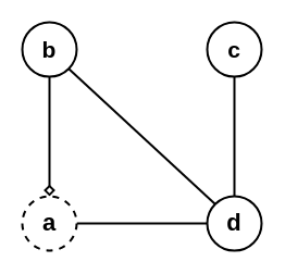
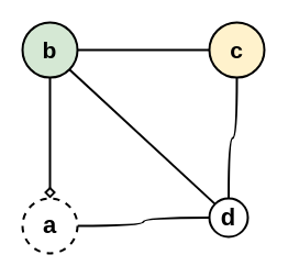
- <mxCell id="5" value="&lt;font size=&quot;1&quot; style=&quot;&quot;&gt;&lt;b style=&quot;font-size: 21px;&quot;&gt;b&lt;/b&gt;&lt;/font&gt;" style="ellipse;whiteSpace=wrap;html=1;aspect=fixed;strokeWidth=2;" parent="1" vertex="1"><mxGeometry x="20" y="20" width="50" height="50" as="geometry" /></mxCell>
+ <mxCell id="5" value="&lt;font size=&quot;1&quot; style=&quot;&quot;&gt;&lt;b style=&quot;font-size: 21px;&quot;&gt;b&lt;/b&gt;&lt;/font&gt;" style="ellipse;whiteSpace=wrap;html=1;aspect=fixed;strokeWidth=2;fillColor=#d5e8d4;" parent="1" vertex="1"><mxGeometry x="20" y="20" width="50" height="50" as="geometry" /></mxCell>
+ <mxCell id="4" style="edgeStyle=orthogonalEdgeStyle;rounded=0;orthogonalLoop=1;jettySize=auto;html=1;exitX=1;exitY=0.5;exitDx=0;exitDy=0;strokeWidth=2;endArrow=none;endFill=0;curved=1;" parent="1" source="5" target="10" edge="1"><mxGeometry relative="1" as="geometry" /></mxCell>
- <mxCell id="10" value="&lt;font size=&quot;1&quot; style=&quot;&quot;&gt;&lt;b style=&quot;font-size: 21px;&quot;&gt;c&lt;/b&gt;&lt;/font&gt;" style="ellipse;whiteSpace=wrap;html=1;aspect=fixed;strokeWidth=2;" parent="1" vertex="1"><mxGeometry x="190" y="20" width="50" height="50" as="geometry" /></mxCell>
+ <mxCell id="10" value="&lt;font size=&quot;1&quot; style=&quot;&quot;&gt;&lt;b style=&quot;font-size: 21px;&quot;&gt;c&lt;/b&gt;&lt;/font&gt;" style="ellipse;whiteSpace=wrap;html=1;aspect=fixed;strokeWidth=2;fillColor=#fff2cc;" parent="1" vertex="1"><mxGeometry x="190" y="20" width="50" height="50" as="geometry" /></mxCell>
- <mxCell id="8" value="&lt;font size=&quot;1&quot; style=&quot;&quot;&gt;&lt;b style=&quot;font-size: 22px;&quot;&gt;d&lt;/b&gt;&lt;/font&gt;" style="ellipse;whiteSpace=wrap;html=1;aspect=fixed;strokeWidth=2;" parent="1" vertex="1"><mxGeometry x="190" y="180" width="50" height="50" as="geometry" /></mxCell>
+ <mxCell id="8" value="&lt;font size=&quot;1&quot; style=&quot;&quot;&gt;&lt;b style=&quot;font-size: 22px;&quot;&gt;d&lt;/b&gt;&lt;/font&gt;" style="ellipse;whiteSpace=wrap;html=1;aspect=fixed;strokeWidth=2;" parent="1" vertex="1"><mxGeometry x="190" y="180" width="35" height="35" as="geometry" /></mxCell>
